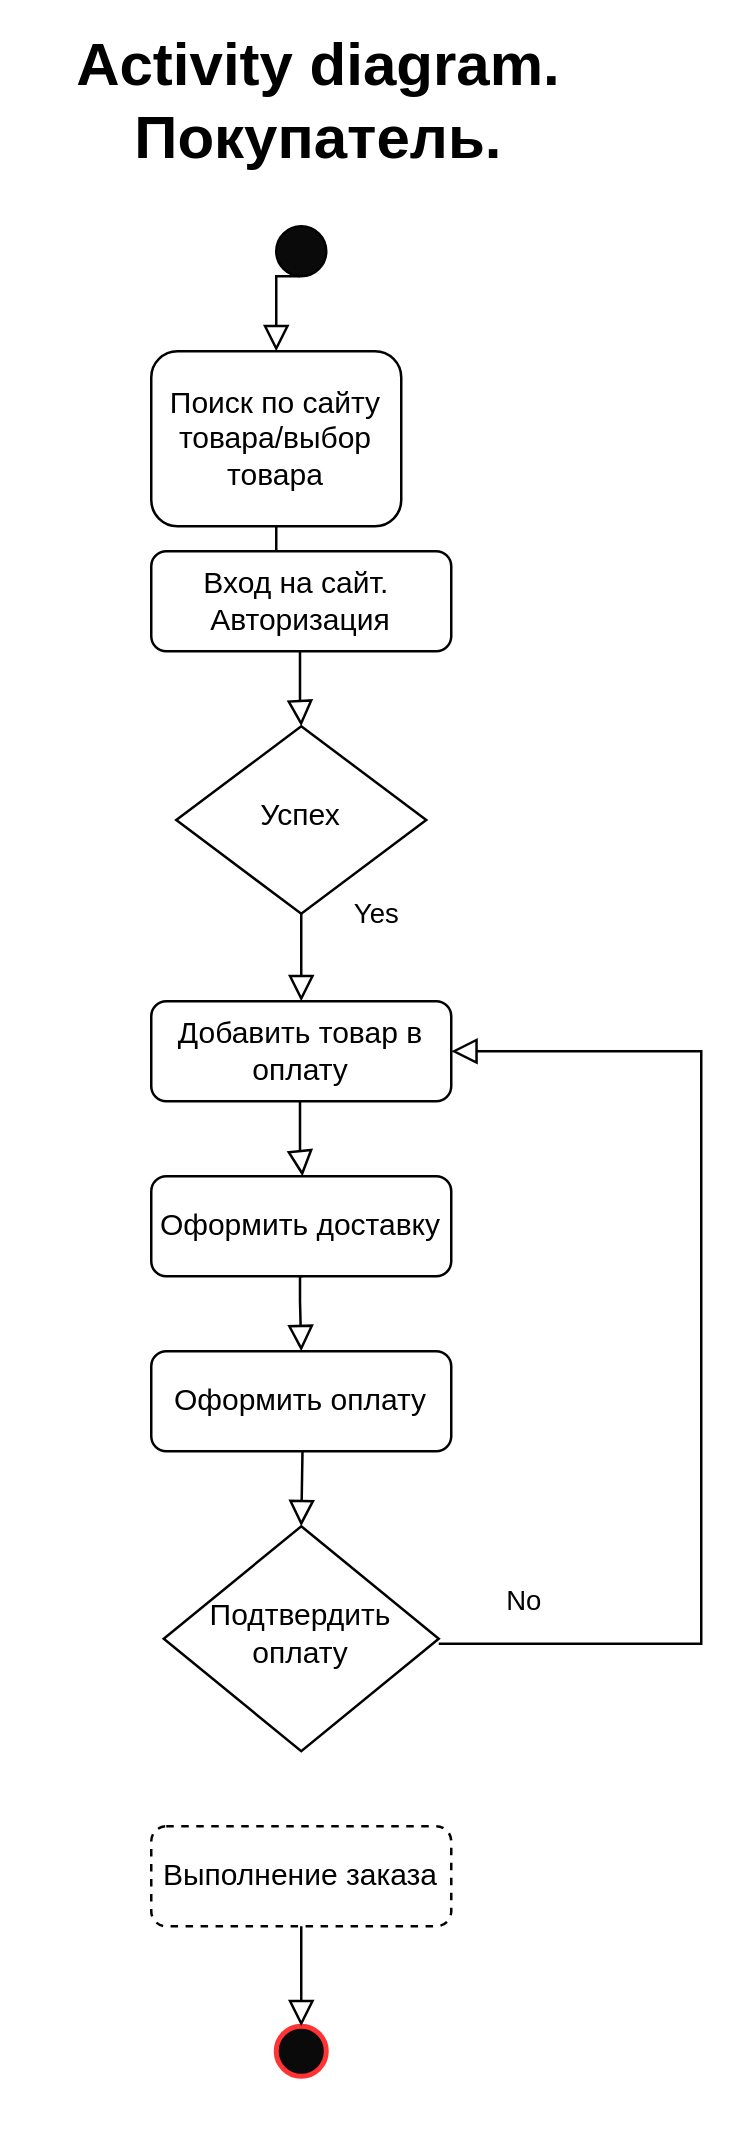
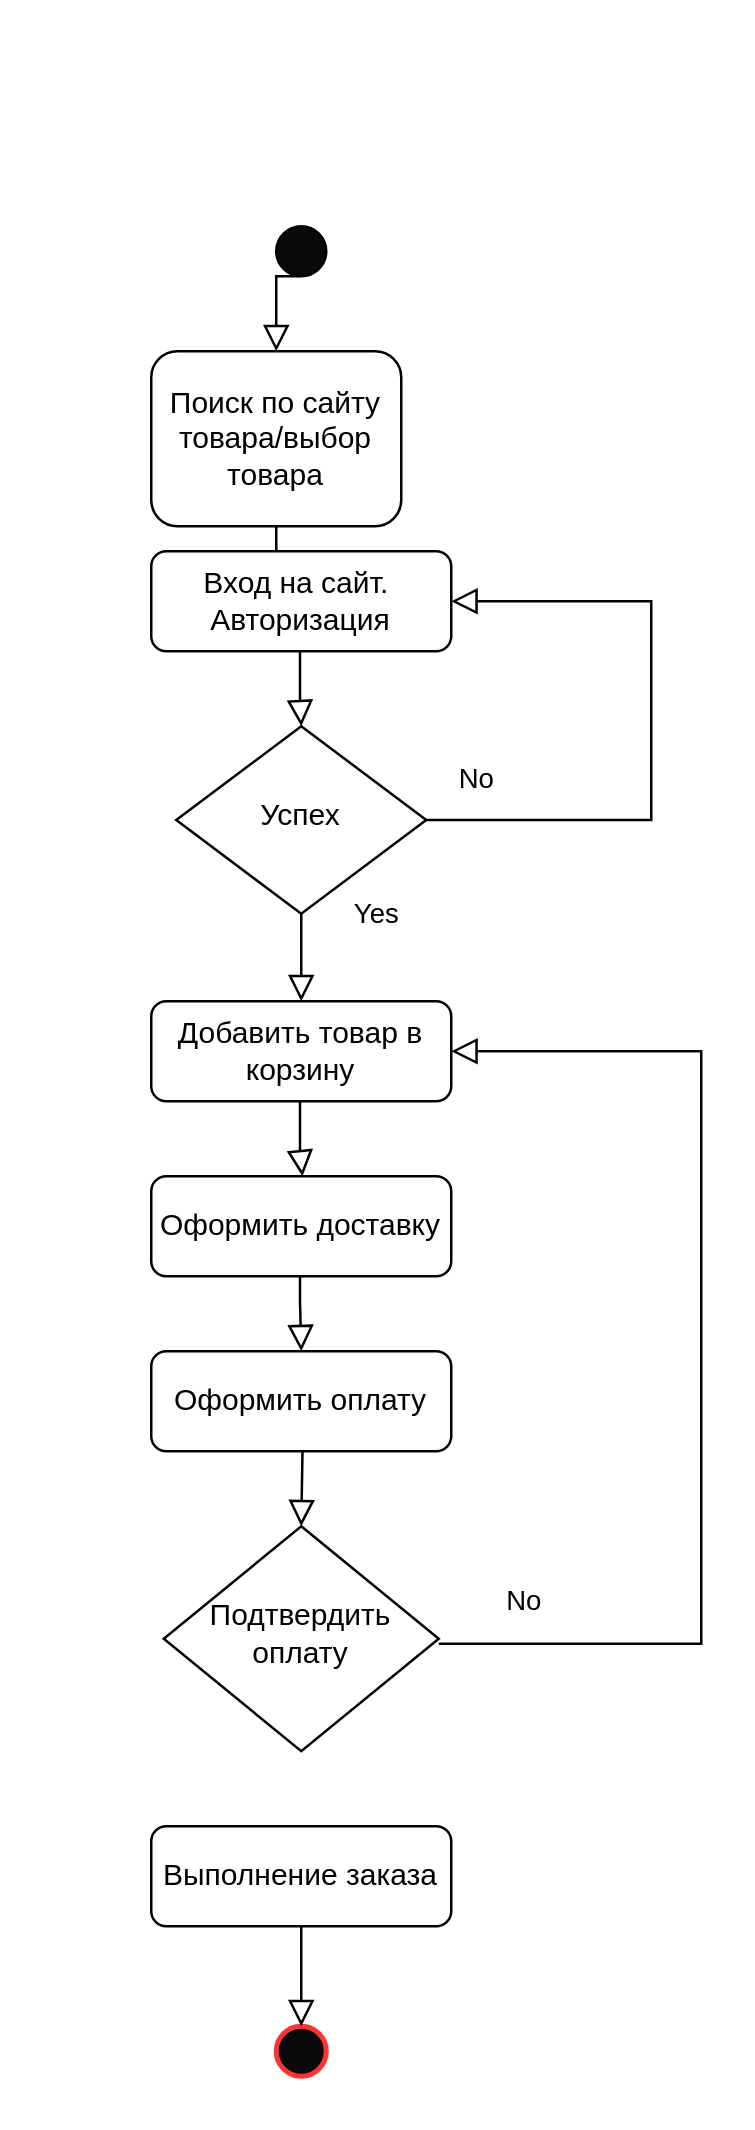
- <mxCell id="9" value="&lt;font style=&quot;font-size: 24px&quot;&gt;&lt;b&gt;Activity diagram.&amp;nbsp;&lt;br&gt;Покупатель.&amp;nbsp;&lt;/b&gt;&lt;/font&gt;" style="text;html=1;align=center;verticalAlign=middle;resizable=0;points=[];autosize=1;" vertex="1" parent="1"><mxGeometry x="20" y="20" width="220" height="40" as="geometry" /></mxCell>
+ <mxCell id="5" value="No" style="edgeStyle=orthogonalEdgeStyle;rounded=0;html=1;jettySize=auto;orthogonalLoop=1;fontSize=11;endArrow=block;endFill=0;endSize=8;strokeWidth=1;shadow=0;labelBackgroundColor=none;entryX=1;entryY=0.5;entryDx=0;entryDy=0;" parent="1" source="6" target="12" edge="1"><mxGeometry x="-0.845" y="18" relative="1" as="geometry"><mxPoint y="1" as="offset" /><mxPoint x="220" y="240" as="targetPoint" /><Array as="points"><mxPoint x="260" y="328" /><mxPoint x="260" y="240" /></Array></mxGeometry></mxCell>
- <mxCell id="14" value="Добавить товар в оплату" style="rounded=1;whiteSpace=wrap;html=1;fontSize=12;glass=0;strokeWidth=1;shadow=0;" vertex="1" parent="1"><mxGeometry x="60" y="400" width="120" height="40" as="geometry" /></mxCell>
+ <mxCell id="14" value="Добавить товар в корзину" style="rounded=1;whiteSpace=wrap;html=1;fontSize=12;glass=0;strokeWidth=1;shadow=0;" vertex="1" parent="1"><mxGeometry x="60" y="400" width="120" height="40" as="geometry" /></mxCell>
- <mxCell id="8" value="Выполнение заказа" style="rounded=1;whiteSpace=wrap;html=1;fontSize=12;glass=0;strokeWidth=1;shadow=0;dashed=1;" parent="1" vertex="1"><mxGeometry x="60" y="730" width="120" height="40" as="geometry" /></mxCell>
+ <mxCell id="8" value="Выполнение заказа" style="rounded=1;whiteSpace=wrap;html=1;fontSize=12;glass=0;strokeWidth=1;shadow=0;" parent="1" vertex="1"><mxGeometry x="60" y="730" width="120" height="40" as="geometry" /></mxCell>
